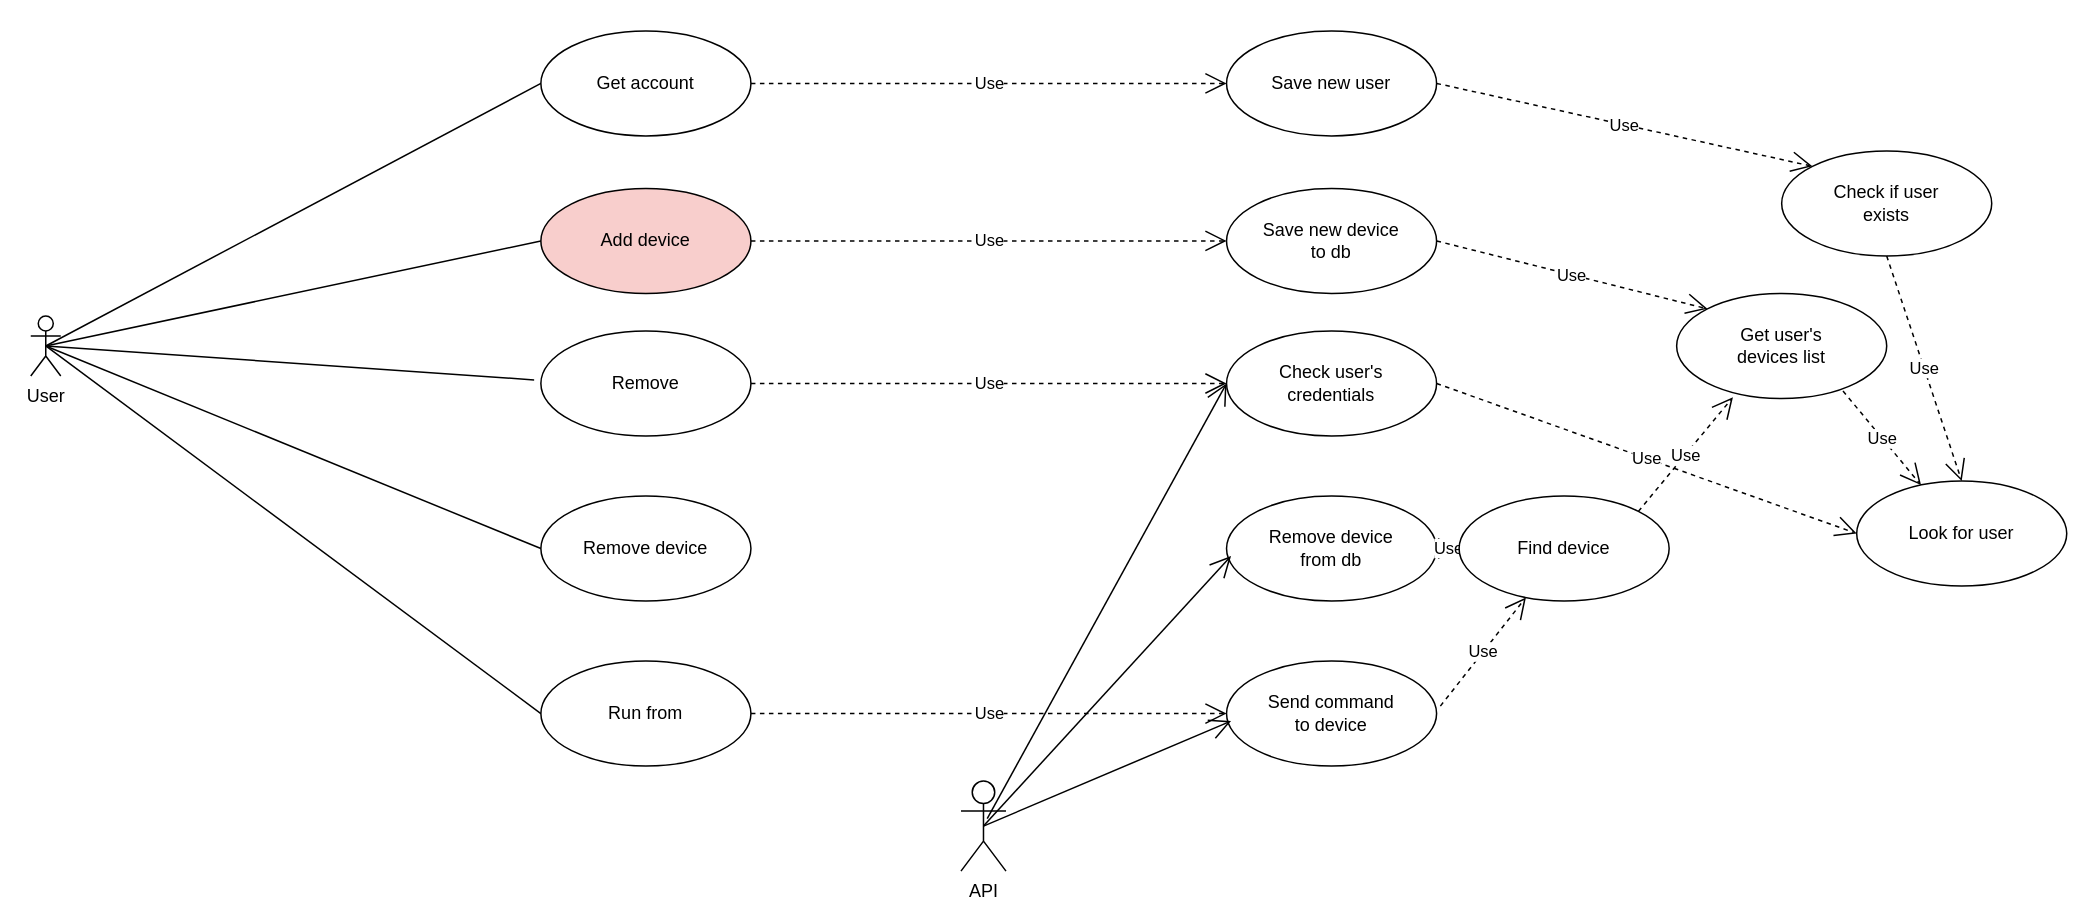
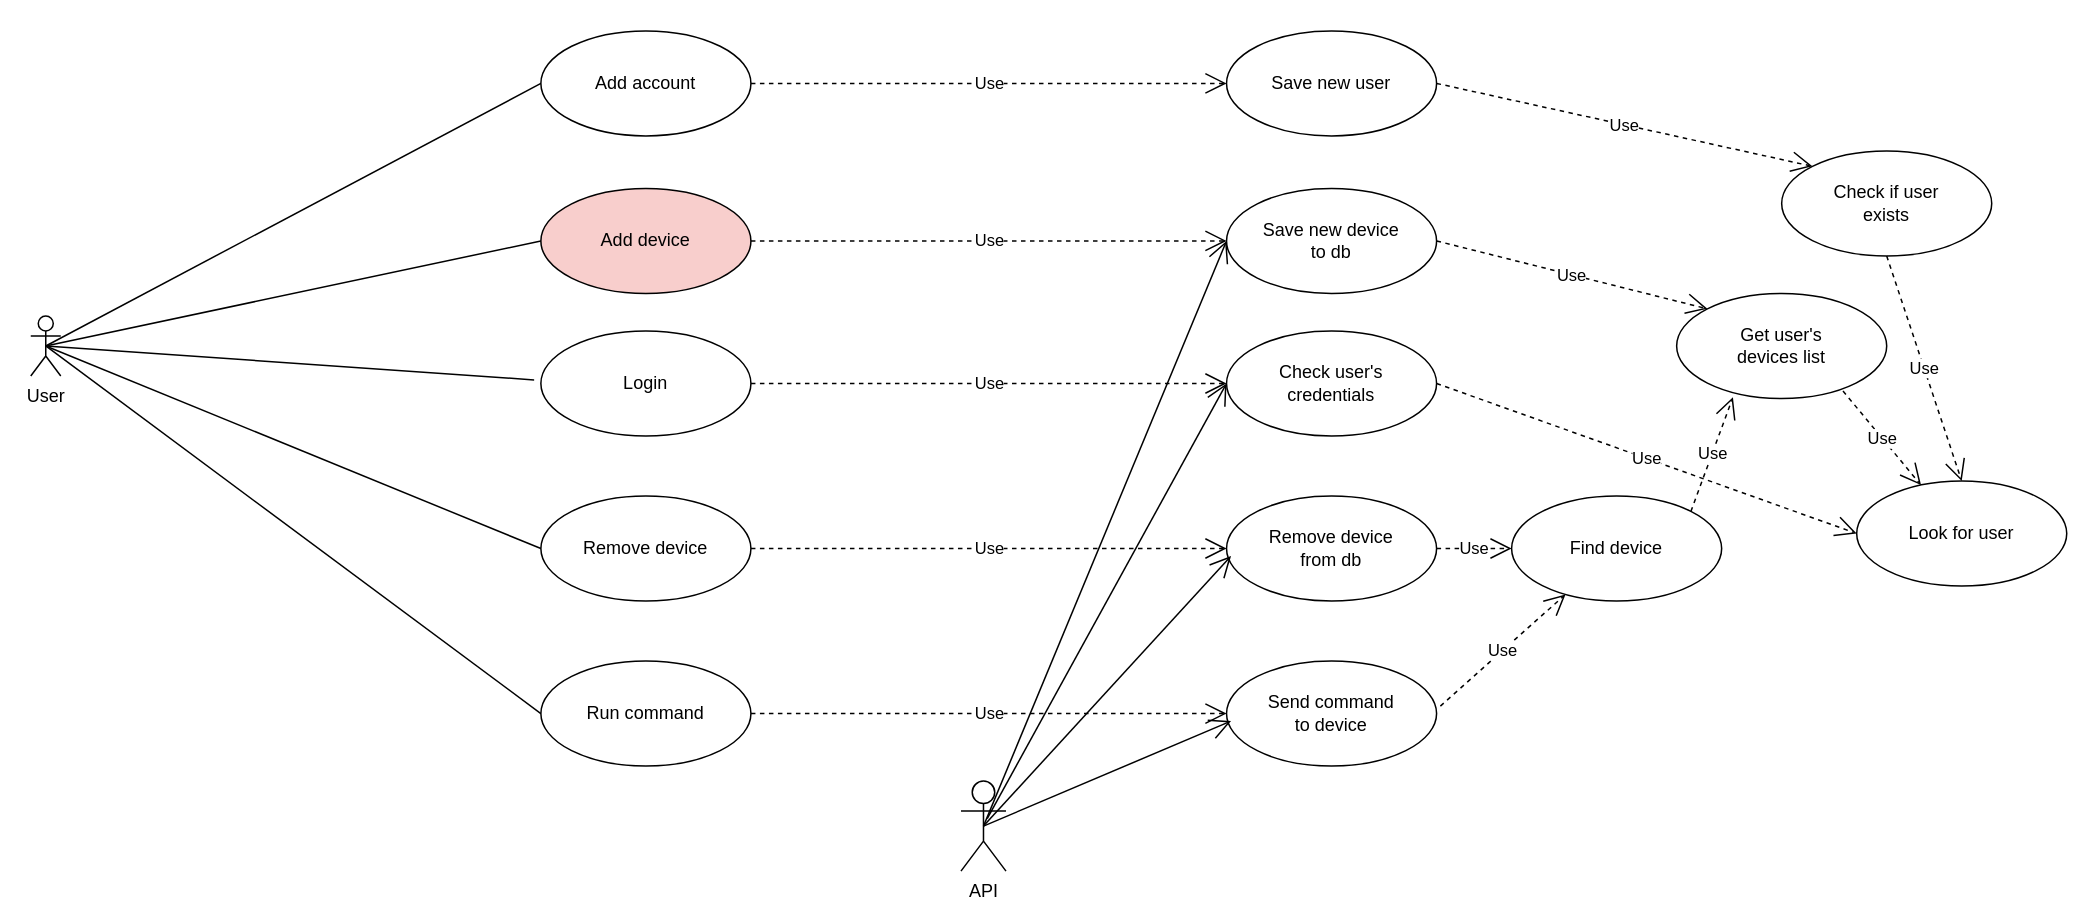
- <mxCell id="4" value="Get account" style="ellipse;whiteSpace=wrap;html=1;" vertex="1" parent="1"><mxGeometry x="360" y="20" width="140" height="70" as="geometry" /></mxCell>
+ <mxCell id="4" value="Add account" style="ellipse;whiteSpace=wrap;html=1;" vertex="1" parent="1"><mxGeometry x="360" y="20" width="140" height="70" as="geometry" /></mxCell>
- <mxCell id="5" value="Remove" style="ellipse;whiteSpace=wrap;html=1;" vertex="1" parent="1"><mxGeometry x="360" y="220" width="140" height="70" as="geometry" /></mxCell>
+ <mxCell id="5" value="Login" style="ellipse;whiteSpace=wrap;html=1;" vertex="1" parent="1"><mxGeometry x="360" y="220" width="140" height="70" as="geometry" /></mxCell>
+ <mxCell id="36" value="" style="endArrow=open;endFill=1;endSize=12;html=1;rounded=0;exitX=0.5;exitY=0.5;exitDx=0;exitDy=0;exitPerimeter=0;entryX=0;entryY=0.5;entryDx=0;entryDy=0;" edge="1" parent="1" source="35" target="13"><mxGeometry width="160" relative="1" as="geometry"><mxPoint x="600" y="430" as="sourcePoint" /><mxPoint x="760" y="430" as="targetPoint" /></mxGeometry></mxCell>
+ <mxCell id="23" value="Use" style="endArrow=open;endSize=12;dashed=1;html=1;rounded=0;exitX=1;exitY=0.5;exitDx=0;exitDy=0;entryX=0;entryY=0.5;entryDx=0;entryDy=0;" edge="1" parent="1" source="6" target="22"><mxGeometry width="160" relative="1" as="geometry"><mxPoint x="650" y="460" as="sourcePoint" /><mxPoint x="810" y="460" as="targetPoint" /></mxGeometry></mxCell>
- <mxCell id="30" value="Find device" style="ellipse;whiteSpace=wrap;html=1;" vertex="1" parent="1"><mxGeometry x="972" y="330" width="140" height="70" as="geometry" /></mxCell>
+ <mxCell id="30" value="Find device" style="ellipse;whiteSpace=wrap;html=1;" vertex="1" parent="1"><mxGeometry x="1007" y="330" width="140" height="70" as="geometry" /></mxCell>
- <mxCell id="7" value="Run from" style="ellipse;whiteSpace=wrap;html=1;" vertex="1" parent="1"><mxGeometry x="360" y="440" width="140" height="70" as="geometry" /></mxCell>
+ <mxCell id="7" value="Run command" style="ellipse;whiteSpace=wrap;html=1;" vertex="1" parent="1"><mxGeometry x="360" y="440" width="140" height="70" as="geometry" /></mxCell>
